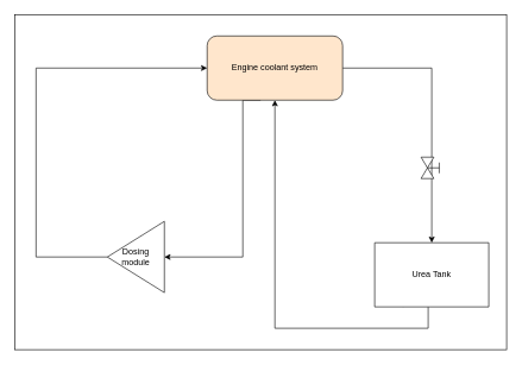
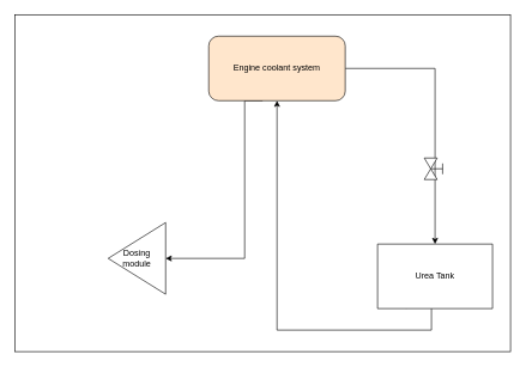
- <mxCell id="7" style="edgeStyle=orthogonalEdgeStyle;rounded=0;orthogonalLoop=1;jettySize=auto;html=1;exitX=1;exitY=0.5;exitDx=0;exitDy=0;entryX=0;entryY=0.5;entryDx=0;entryDy=0;" edge="1" parent="1" source="3" target="9"><mxGeometry relative="1" as="geometry"><Array as="points"><mxPoint x="50" y="360" /><mxPoint x="50" y="95" /></Array></mxGeometry></mxCell>
